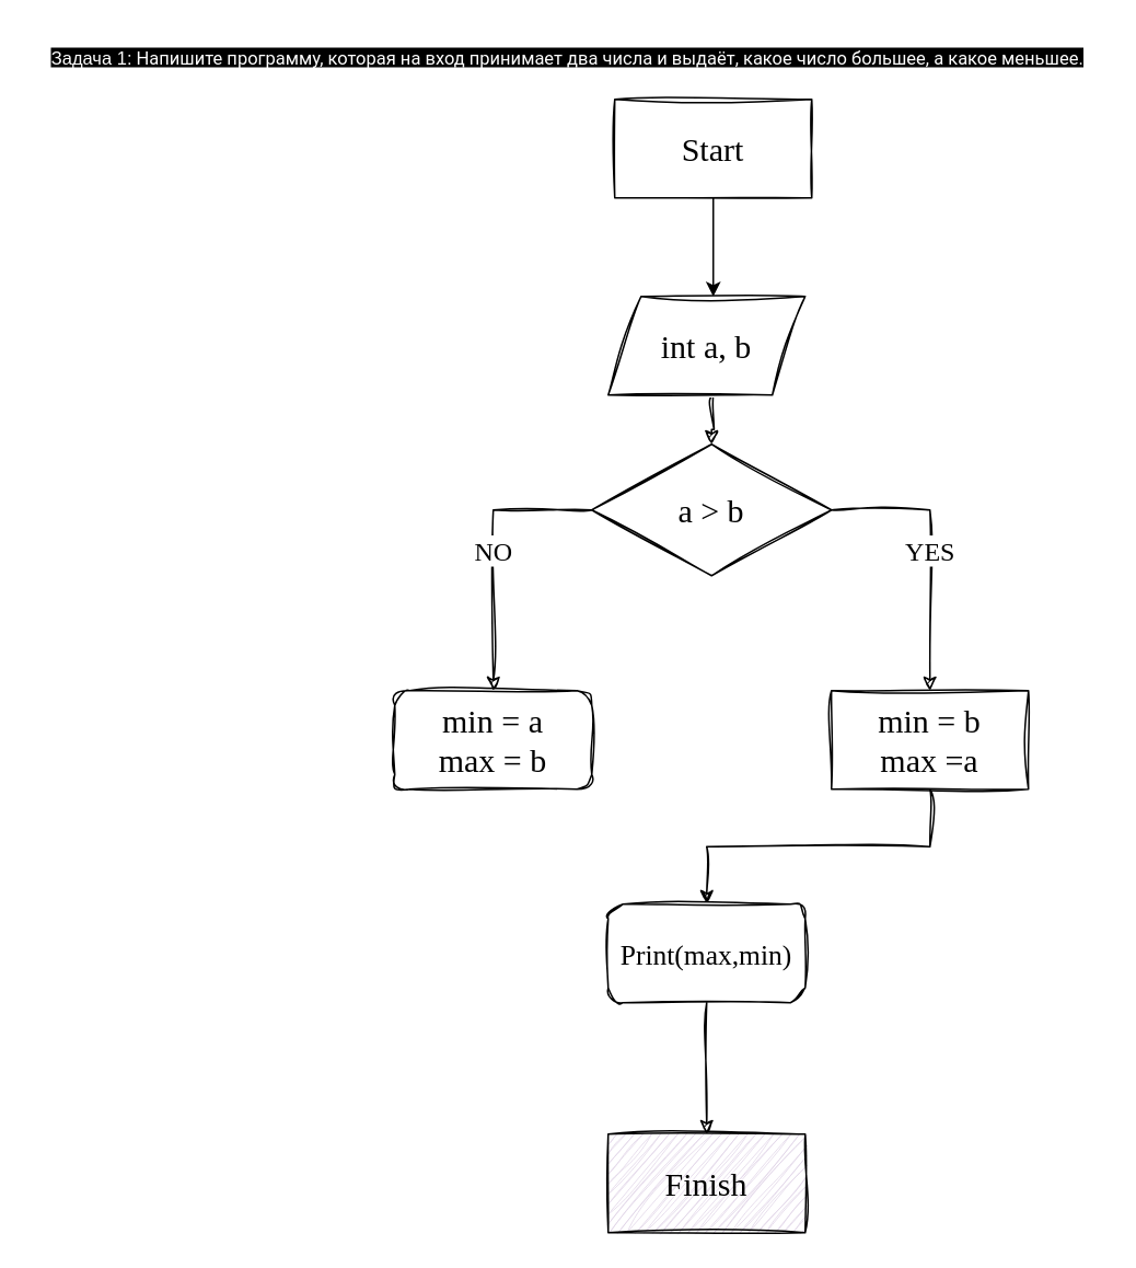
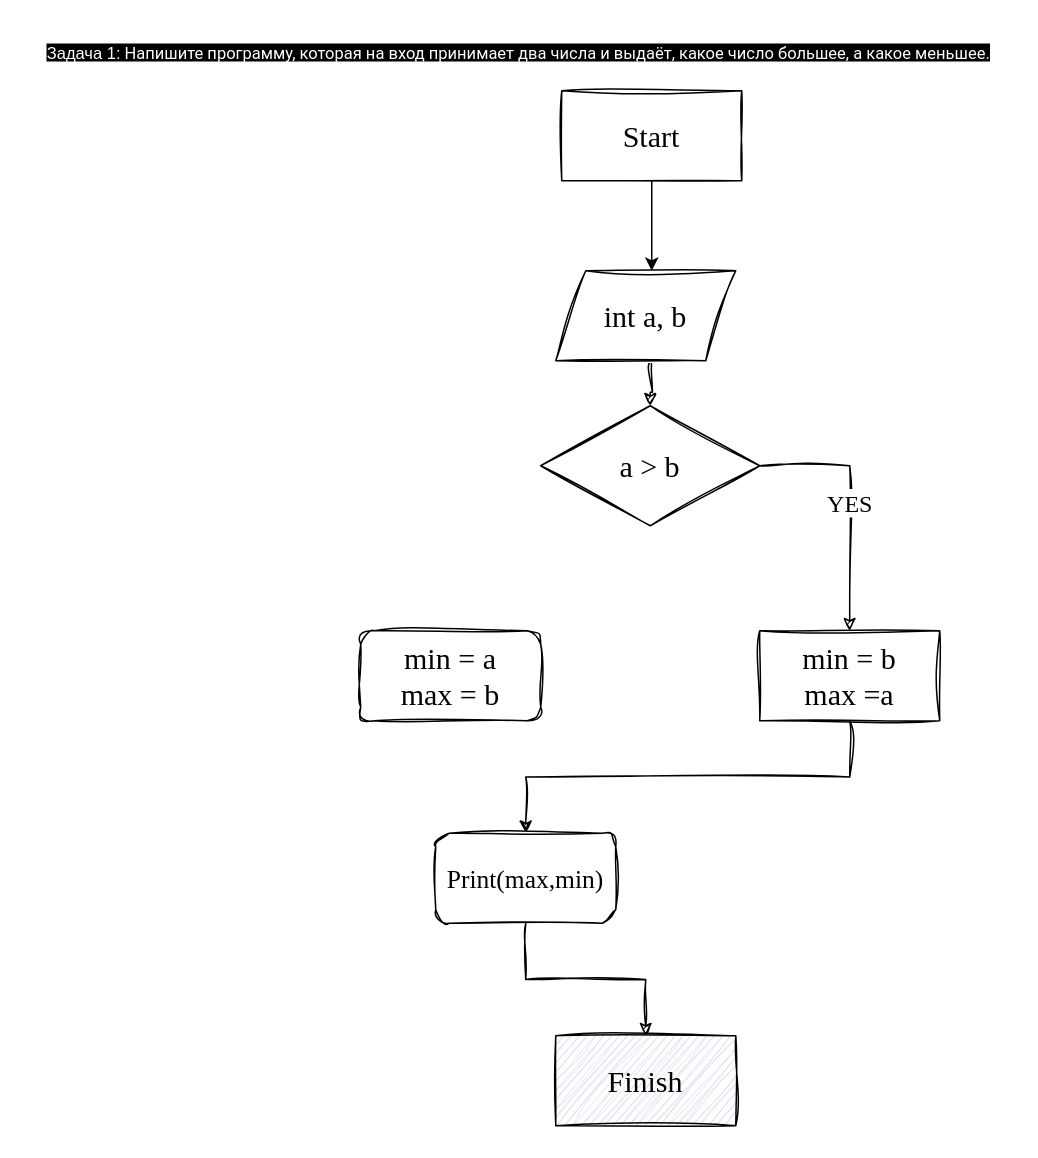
- <mxCell id="6" value="NO" style="edgeStyle=orthogonalEdgeStyle;rounded=0;sketch=1;hachureGap=4;jiggle=2;curveFitting=1;orthogonalLoop=1;jettySize=auto;html=1;exitX=0;exitY=0.5;exitDx=0;exitDy=0;entryX=0.5;entryY=0;entryDx=0;entryDy=0;fontFamily=Architects Daughter;fontSource=https%3A%2F%2Ffonts.googleapis.com%2Fcss%3Ffamily%3DArchitects%2BDaughter;fontSize=16;" edge="1" parent="1" source="8" target="9"><mxGeometry relative="1" as="geometry" /></mxCell>
- <mxCell id="13" value="&lt;font style=&quot;font-size: 17px;&quot;&gt;Print(max,min)&lt;/font&gt;" style="rounded=1;whiteSpace=wrap;html=1;sketch=1;hachureGap=4;jiggle=2;curveFitting=1;fontFamily=Architects Daughter;fontSource=https%3A%2F%2Ffonts.googleapis.com%2Fcss%3Ffamily%3DArchitects%2BDaughter;fontSize=20;" vertex="1" parent="1"><mxGeometry x="370" y="550" width="120" height="60" as="geometry" /></mxCell>
+ <mxCell id="13" value="&lt;font style=&quot;font-size: 17px;&quot;&gt;Print(max,min)&lt;/font&gt;" style="rounded=1;whiteSpace=wrap;html=1;sketch=1;hachureGap=4;jiggle=2;curveFitting=1;fontFamily=Architects Daughter;fontSource=https%3A%2F%2Ffonts.googleapis.com%2Fcss%3Ffamily%3DArchitects%2BDaughter;fontSize=20;" vertex="1" parent="1"><mxGeometry x="290" y="555" width="120" height="60" as="geometry" /></mxCell>
